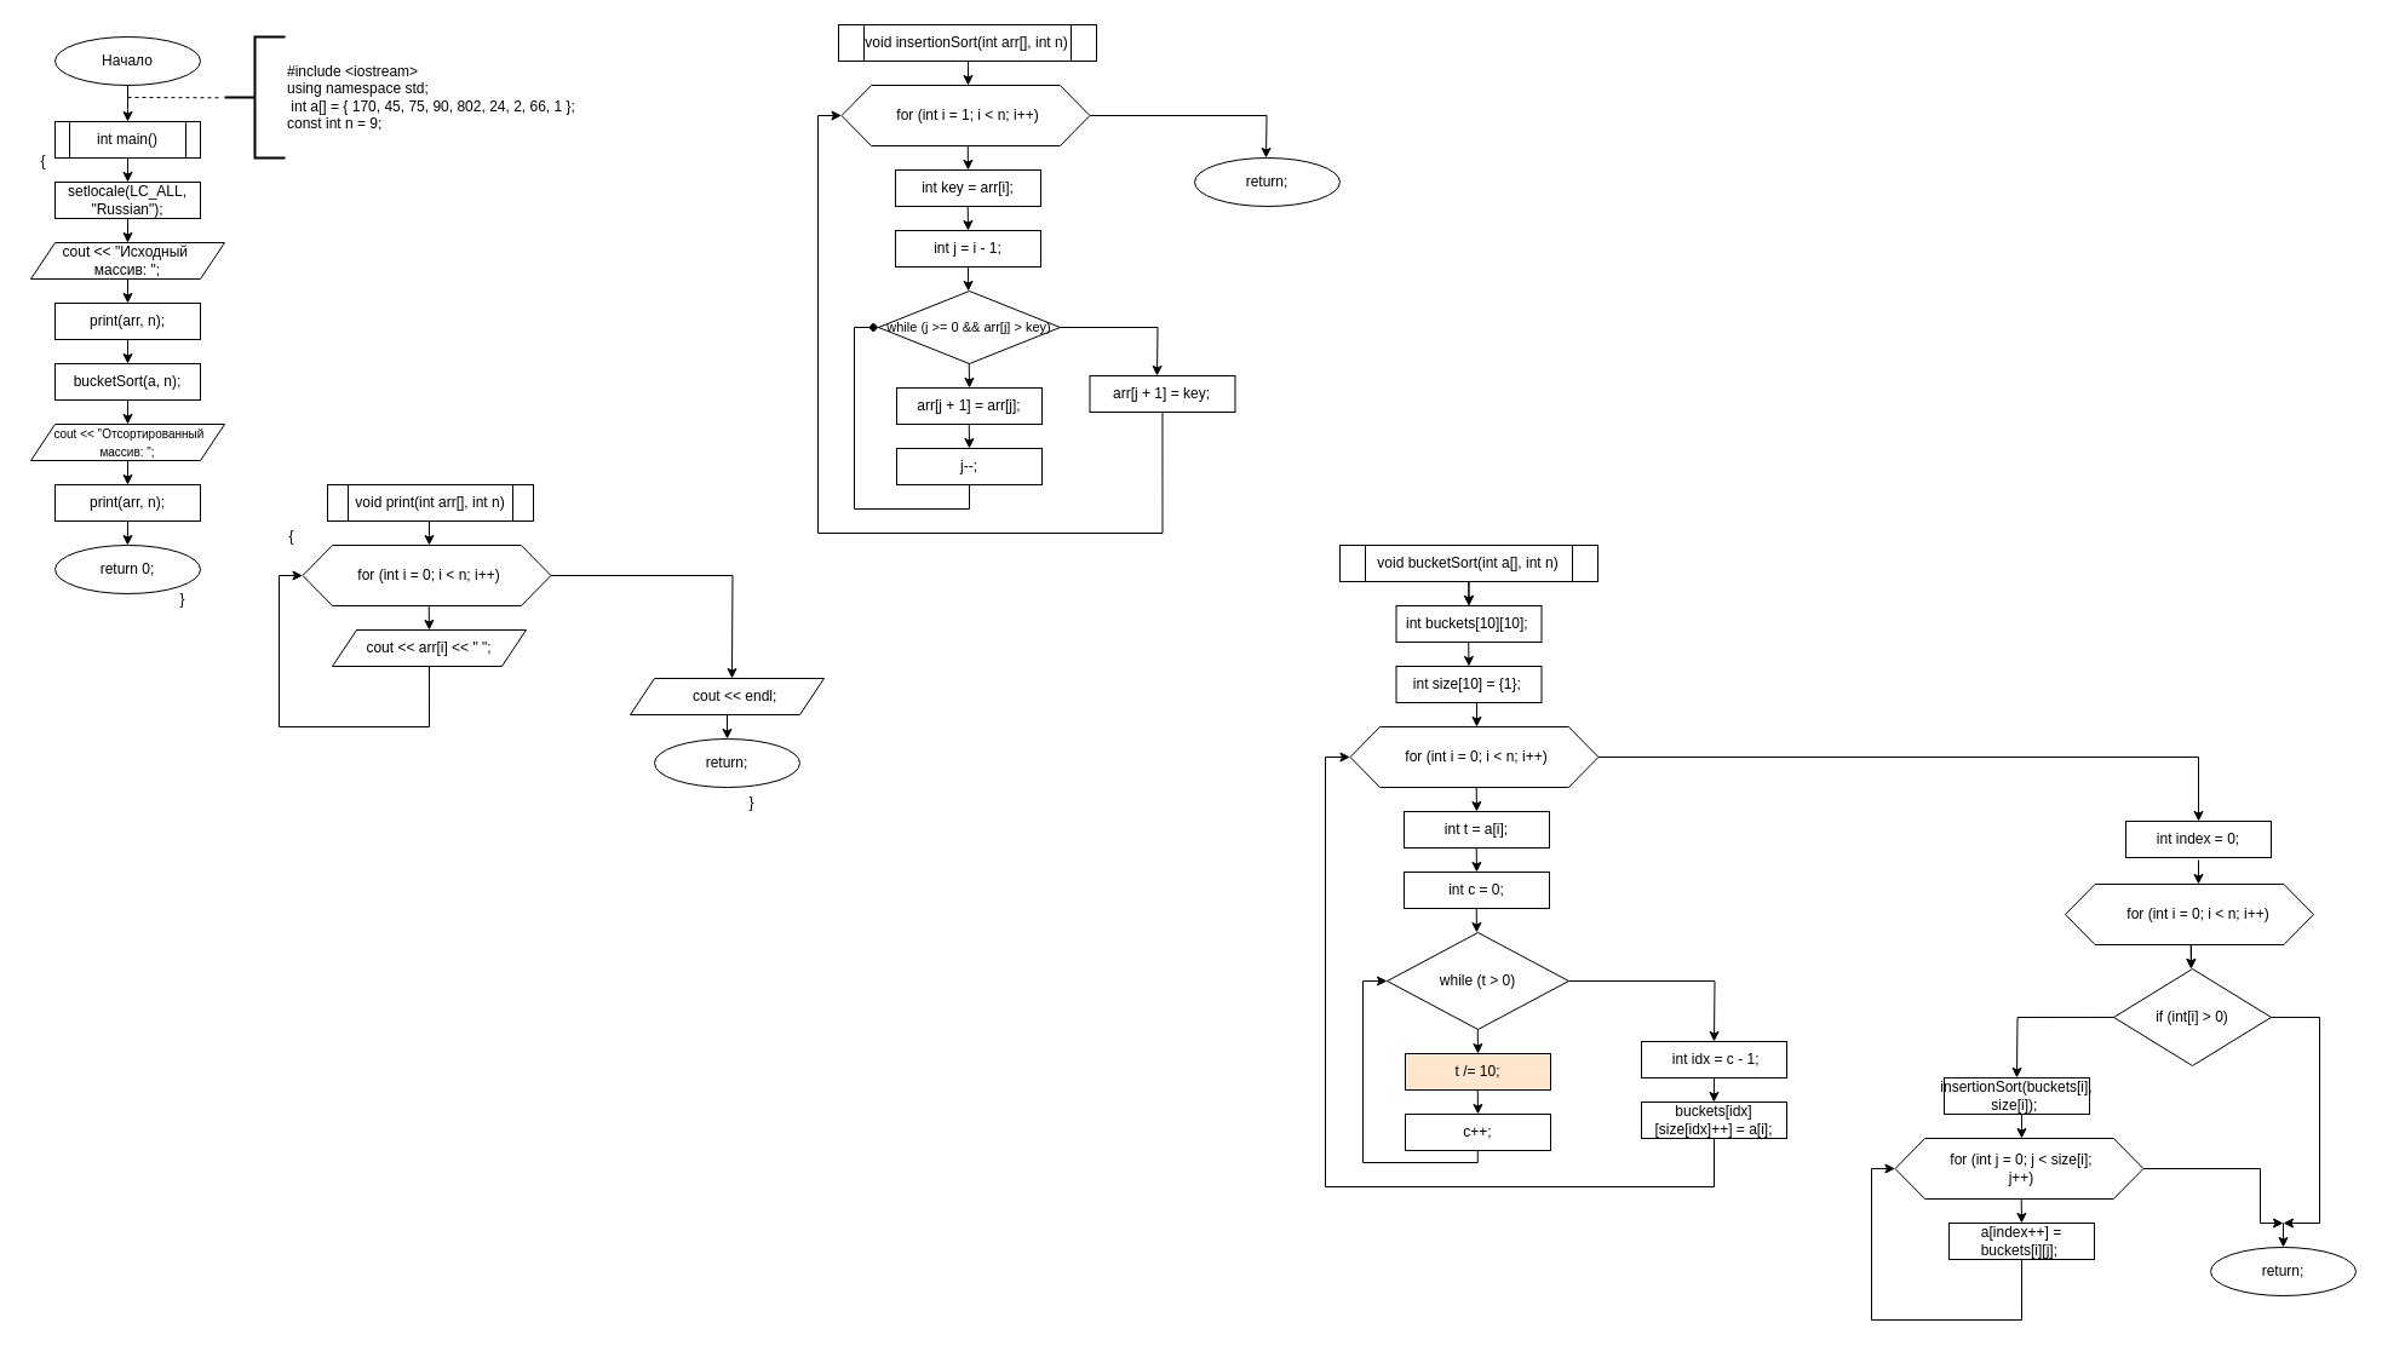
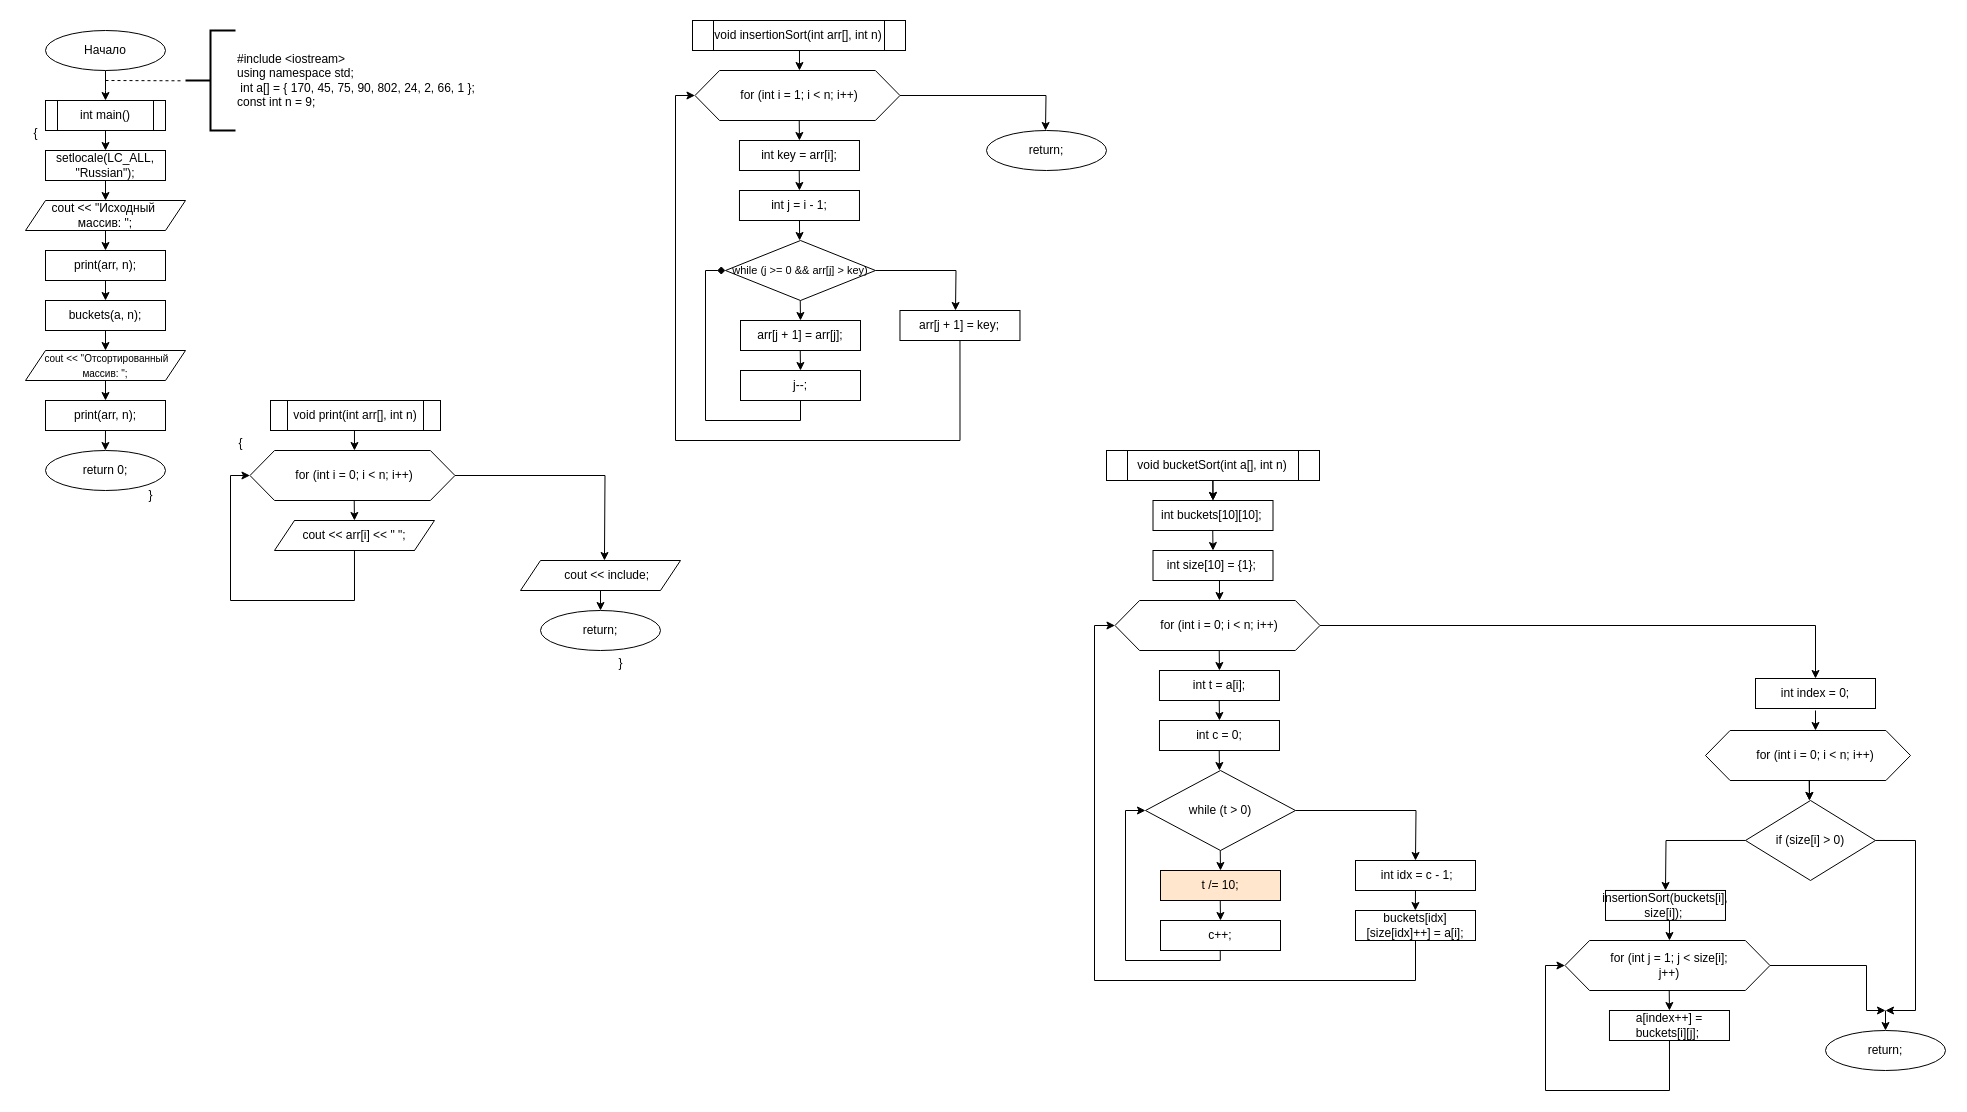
- <mxCell id="14" value="bucketSort(a, n);" style="rounded=0;whiteSpace=wrap;html=1;" vertex="1" parent="1"><mxGeometry x="45" y="300" width="120" height="30" as="geometry" /></mxCell>
+ <mxCell id="14" value="buckets(a, n);" style="rounded=0;whiteSpace=wrap;html=1;" vertex="1" parent="1"><mxGeometry x="45" y="300" width="120" height="30" as="geometry" /></mxCell>
- <mxCell id="53" value="&lt;div&gt;&amp;nbsp; &amp;nbsp; cout &amp;lt;&amp;lt; endl;&lt;/div&gt;" style="shape=parallelogram;perimeter=parallelogramPerimeter;whiteSpace=wrap;html=1;fixedSize=1;" vertex="1" parent="1"><mxGeometry x="520" y="560" width="160" height="30" as="geometry" /></mxCell>
+ <mxCell id="53" value="&lt;div&gt;&amp;nbsp; &amp;nbsp; cout &amp;lt;&amp;lt; include;&lt;/div&gt;" style="shape=parallelogram;perimeter=parallelogramPerimeter;whiteSpace=wrap;html=1;fixedSize=1;" vertex="1" parent="1"><mxGeometry x="520" y="560" width="160" height="30" as="geometry" /></mxCell>
- <mxCell id="91" value="if (int[i] &amp;gt; 0)" style="rhombus;whiteSpace=wrap;html=1;" vertex="1" parent="1"><mxGeometry x="1745" y="799.97" width="130" height="80" as="geometry" /></mxCell>
+ <mxCell id="91" value="if (size[i] &amp;gt; 0)" style="rhombus;whiteSpace=wrap;html=1;" vertex="1" parent="1"><mxGeometry x="1745" y="799.97" width="130" height="80" as="geometry" /></mxCell>
- <mxCell id="97" value="for (int j = 0; j &amp;lt; size[i]; j++)" style="text;html=1;align=center;verticalAlign=middle;whiteSpace=wrap;rounded=0;" vertex="1" parent="1"><mxGeometry x="1608.971" y="950" width="120" height="30" as="geometry" /></mxCell>
+ <mxCell id="97" value="for (int j = 1; j &amp;lt; size[i]; j++)" style="text;html=1;align=center;verticalAlign=middle;whiteSpace=wrap;rounded=0;" vertex="1" parent="1"><mxGeometry x="1608.971" y="950" width="120" height="30" as="geometry" /></mxCell>
